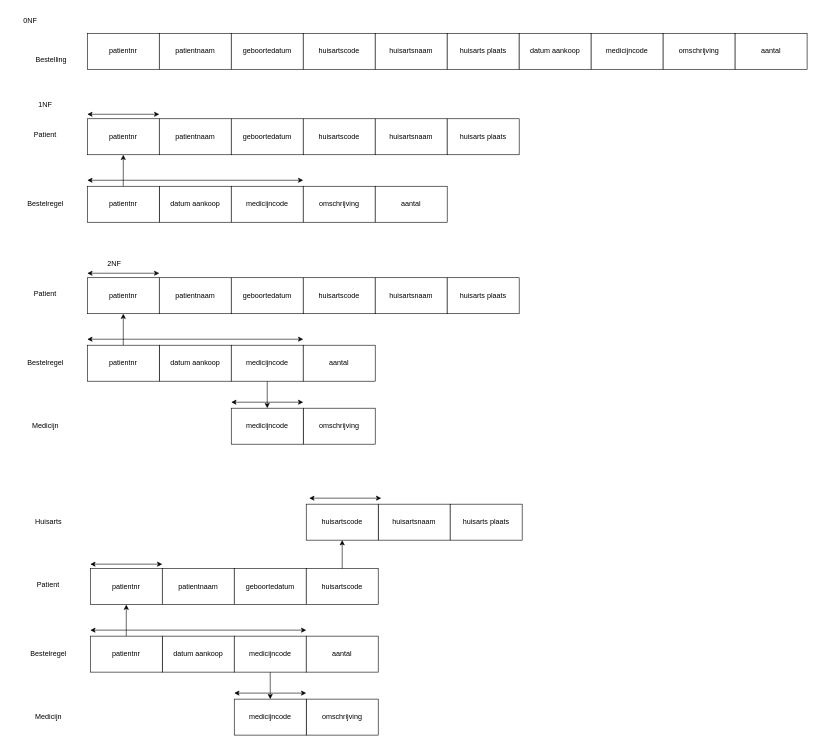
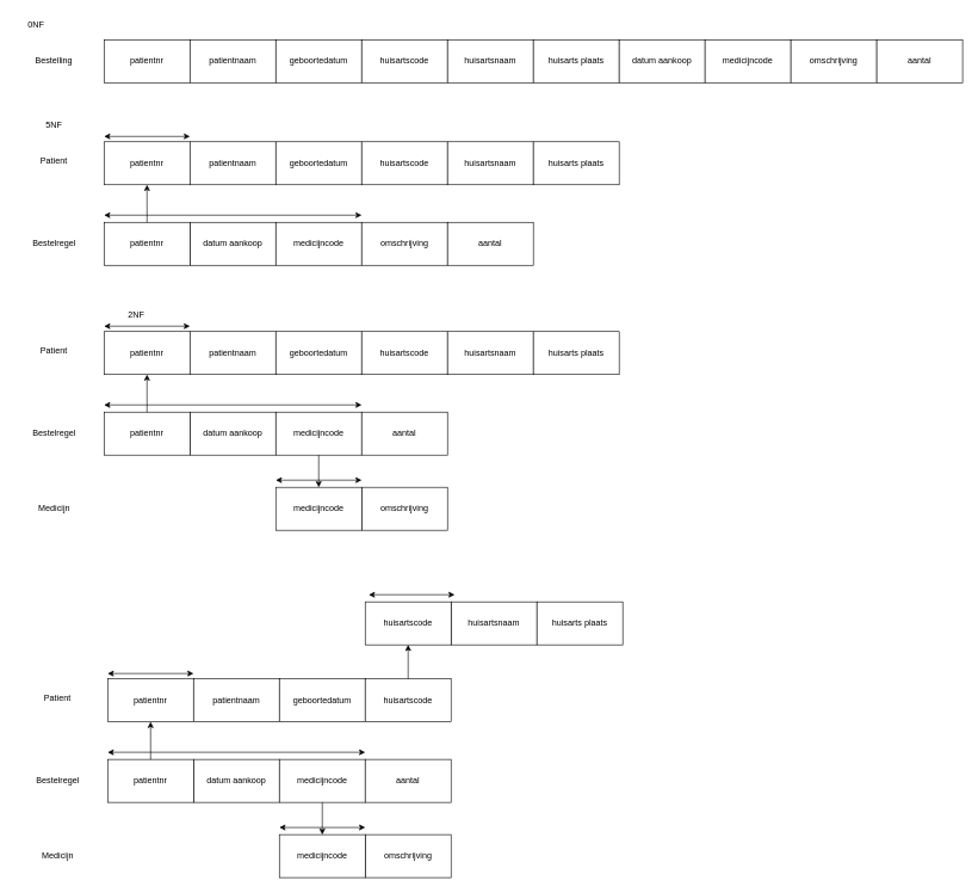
- <mxCell id="3" value="Bestelling" style="text;html=1;align=center;verticalAlign=middle;whiteSpace=wrap;rounded=0;" vertex="1" parent="1"><mxGeometry x="55" y="85" width="60" height="30" as="geometry" /></mxCell>
+ <mxCell id="3" value="Bestelling" style="text;html=1;align=center;verticalAlign=middle;whiteSpace=wrap;rounded=0;" vertex="1" parent="1"><mxGeometry x="45" y="70" width="60" height="30" as="geometry" /></mxCell>
- <mxCell id="14" value="&lt;div&gt;1NF&lt;/div&gt;" style="text;html=1;align=center;verticalAlign=middle;whiteSpace=wrap;rounded=0;" vertex="1" parent="1"><mxGeometry x="45" y="160" width="60" height="30" as="geometry" /></mxCell>
+ <mxCell id="14" value="&lt;div&gt;5NF&lt;/div&gt;" style="text;html=1;align=center;verticalAlign=middle;whiteSpace=wrap;rounded=0;" vertex="1" parent="1"><mxGeometry x="45" y="160" width="60" height="30" as="geometry" /></mxCell>
- <mxCell id="75" value="&lt;div&gt;Huisarts&lt;/div&gt;" style="text;html=1;align=center;verticalAlign=middle;resizable=0;points=[];autosize=1;strokeColor=none;fillColor=none;" vertex="1" parent="1"><mxGeometry x="45" y="855" width="70" height="30" as="geometry" /></mxCell>
